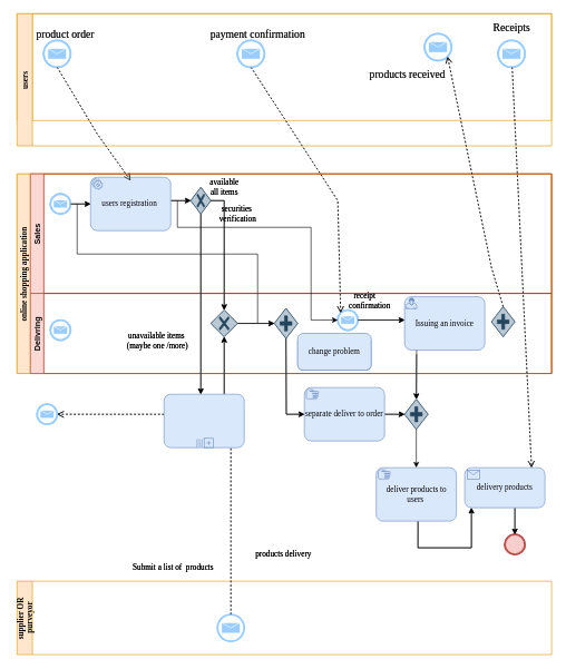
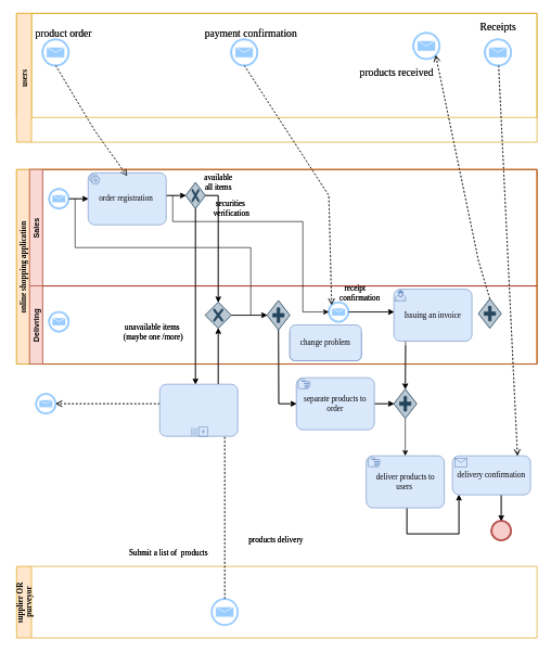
- <mxCell id="58" value="users registration " style="points=[[0.25,0,0],[0.5,0,0],[0.75,0,0],[1,0.25,0],[1,0.5,0],[1,0.75,0],[0.75,1,0],[0.5,1,0],[0.25,1,0],[0,0.75,0],[0,0.5,0],[0,0.25,0]];shape=mxgraph.bpmn.task;whiteSpace=wrap;rectStyle=rounded;size=10;taskMarker=service;fontFamily=Verdana;strokeColor=#6c8ebf;fillColor=#dae8fc;" vertex="1" parent="52"><mxGeometry x="90" y="5" width="120" height="80" as="geometry" /></mxCell>
+ <mxCell id="58" value="order registration " style="points=[[0.25,0,0],[0.5,0,0],[0.75,0,0],[1,0.25,0],[1,0.5,0],[1,0.75,0],[0.75,1,0],[0.5,1,0],[0.25,1,0],[0,0.75,0],[0,0.5,0],[0,0.25,0]];shape=mxgraph.bpmn.task;whiteSpace=wrap;rectStyle=rounded;size=10;taskMarker=service;fontFamily=Verdana;strokeColor=#6c8ebf;fillColor=#dae8fc;" vertex="1" parent="52"><mxGeometry x="90" y="5" width="120" height="80" as="geometry" /></mxCell>
- <mxCell id="107" value="separate deliver to order" style="points=[[0.25,0,0],[0.5,0,0],[0.75,0,0],[1,0.25,0],[1,0.5,0],[1,0.75,0],[0.75,1,0],[0.5,1,0],[0.25,1,0],[0,0.75,0],[0,0.5,0],[0,0.25,0]];shape=mxgraph.bpmn.task;whiteSpace=wrap;rectStyle=rounded;size=10;taskMarker=manual;fontFamily=Verdana;strokeColor=#6c8ebf;fillColor=#dae8fc;" vertex="1" parent="50"><mxGeometry x="455" y="580" width="120" height="80" as="geometry" /></mxCell>
+ <mxCell id="107" value="separate products to order" style="points=[[0.25,0,0],[0.5,0,0],[0.75,0,0],[1,0.25,0],[1,0.5,0],[1,0.75,0],[0.75,1,0],[0.5,1,0],[0.25,1,0],[0,0.75,0],[0,0.5,0],[0,0.25,0]];shape=mxgraph.bpmn.task;whiteSpace=wrap;rectStyle=rounded;size=10;taskMarker=manual;fontFamily=Verdana;strokeColor=#6c8ebf;fillColor=#dae8fc;" vertex="1" parent="50"><mxGeometry x="455" y="580" width="120" height="80" as="geometry" /></mxCell>
- <mxCell id="106" value="delivery products" style="points=[[0.25,0,0],[0.5,0,0],[0.75,0,0],[1,0.25,0],[1,0.5,0],[1,0.75,0],[0.75,1,0],[0.5,1,0],[0.25,1,0],[0,0.75,0],[0,0.5,0],[0,0.25,0]];shape=mxgraph.bpmn.task;whiteSpace=wrap;rectStyle=rounded;size=10;taskMarker=receive;fontFamily=Verdana;strokeColor=#6c8ebf;fillColor=#dae8fc;" vertex="1" parent="50"><mxGeometry x="695" y="700" width="120" height="60" as="geometry" /></mxCell>
+ <mxCell id="106" value="delivery confirmation" style="points=[[0.25,0,0],[0.5,0,0],[0.75,0,0],[1,0.25,0],[1,0.5,0],[1,0.75,0],[0.75,1,0],[0.5,1,0],[0.25,1,0],[0,0.75,0],[0,0.5,0],[0,0.25,0]];shape=mxgraph.bpmn.task;whiteSpace=wrap;rectStyle=rounded;size=10;taskMarker=receive;fontFamily=Verdana;strokeColor=#6c8ebf;fillColor=#dae8fc;" vertex="1" parent="50"><mxGeometry x="695" y="700" width="120" height="60" as="geometry" /></mxCell>
